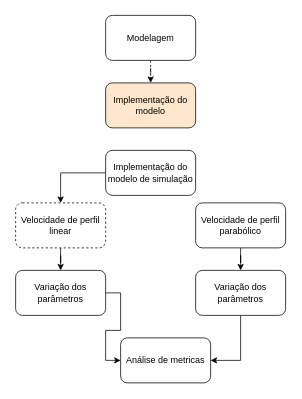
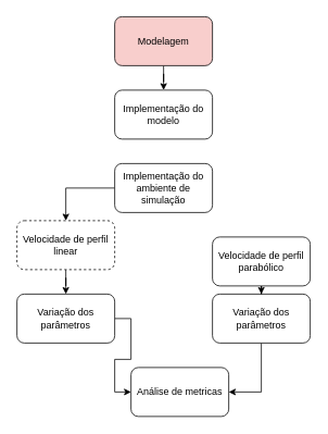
- <mxCell id="3" value="Modelagem" style="rounded=1;whiteSpace=wrap;html=1;" vertex="1" parent="1"><mxGeometry x="140" y="20" width="120" height="60" as="geometry" /></mxCell>
+ <mxCell id="3" value="Modelagem" style="rounded=1;whiteSpace=wrap;html=1;fillColor=#f8cecc;" vertex="1" parent="1"><mxGeometry x="140" y="20" width="120" height="60" as="geometry" /></mxCell>
- <mxCell id="2" value="" style="edgeStyle=orthogonalEdgeStyle;rounded=0;orthogonalLoop=1;jettySize=auto;html=1;dashed=1;" edge="1" parent="1" source="3" target="4"><mxGeometry relative="1" as="geometry" /></mxCell>
+ <mxCell id="2" value="" style="edgeStyle=orthogonalEdgeStyle;rounded=0;orthogonalLoop=1;jettySize=auto;html=1;" edge="1" parent="1" source="3" target="4"><mxGeometry relative="1" as="geometry" /></mxCell>
- <mxCell id="4" value="Implementação do modelo" style="whiteSpace=wrap;html=1;rounded=1;fillColor=#ffe6cc;" vertex="1" parent="1"><mxGeometry x="140" y="110" width="120" height="60" as="geometry" /></mxCell>
+ <mxCell id="4" value="Implementação do modelo" style="whiteSpace=wrap;html=1;rounded=1;" vertex="1" parent="1"><mxGeometry x="140" y="110" width="120" height="60" as="geometry" /></mxCell>
- <mxCell id="6" value="Implementação do modelo de simulação" style="whiteSpace=wrap;html=1;rounded=1;" vertex="1" parent="1"><mxGeometry x="140" y="200" width="120" height="60" as="geometry" /></mxCell>
+ <mxCell id="6" value="Implementação do ambiente de simulação" style="whiteSpace=wrap;html=1;rounded=1;" vertex="1" parent="1"><mxGeometry x="140" y="200" width="120" height="60" as="geometry" /></mxCell>
- <mxCell id="10" value="Velocidade de perfil parabólico" style="rounded=1;whiteSpace=wrap;html=1;" vertex="1" parent="1"><mxGeometry x="260" y="270" width="120" height="60" as="geometry" /></mxCell>
+ <mxCell id="10" value="Velocidade de perfil parabólico" style="rounded=1;whiteSpace=wrap;html=1;" vertex="1" parent="1"><mxGeometry x="260" y="290" width="120" height="60" as="geometry" /></mxCell>
